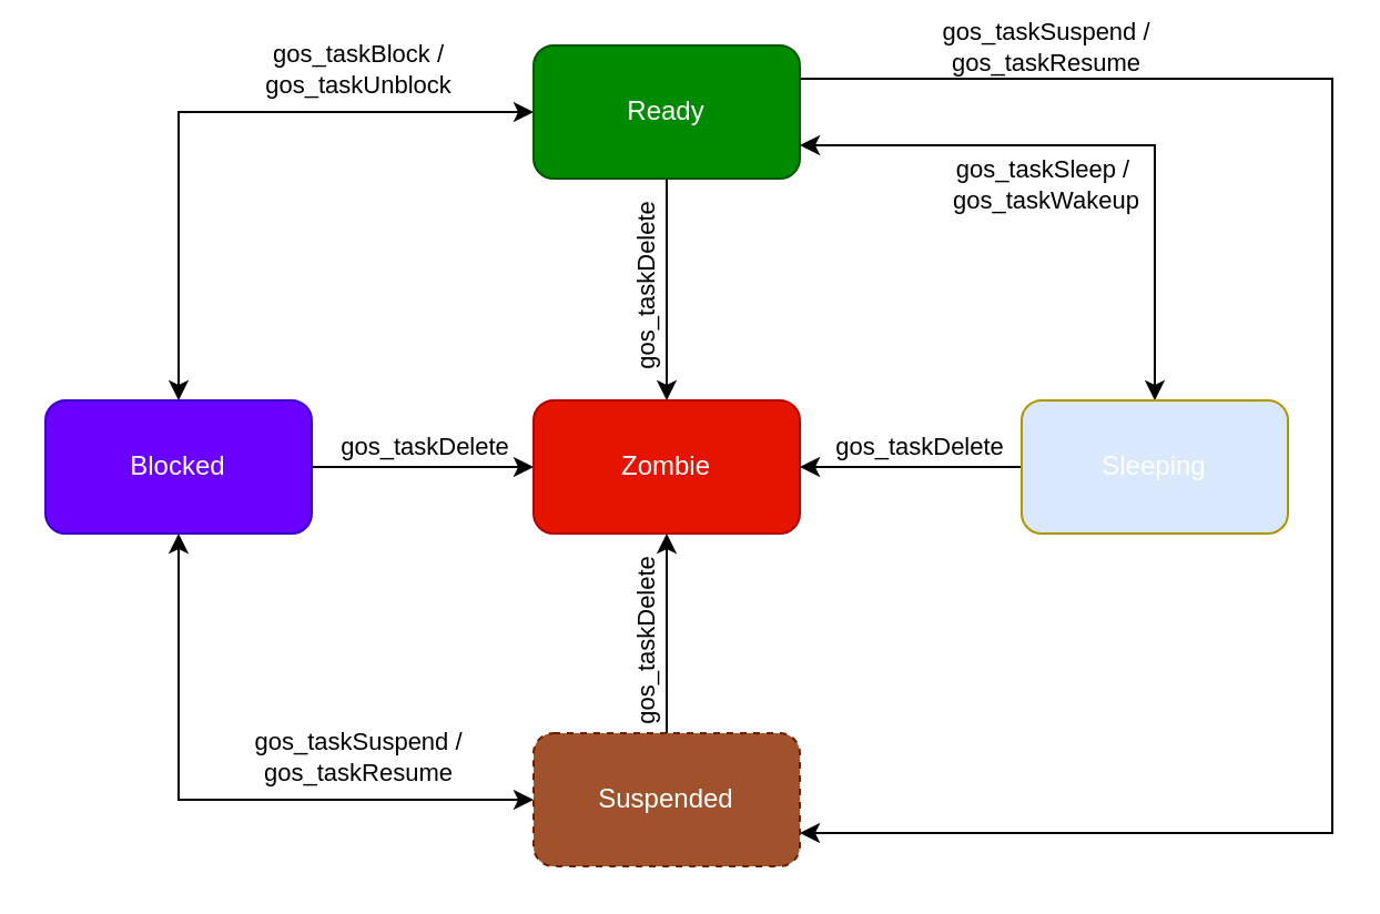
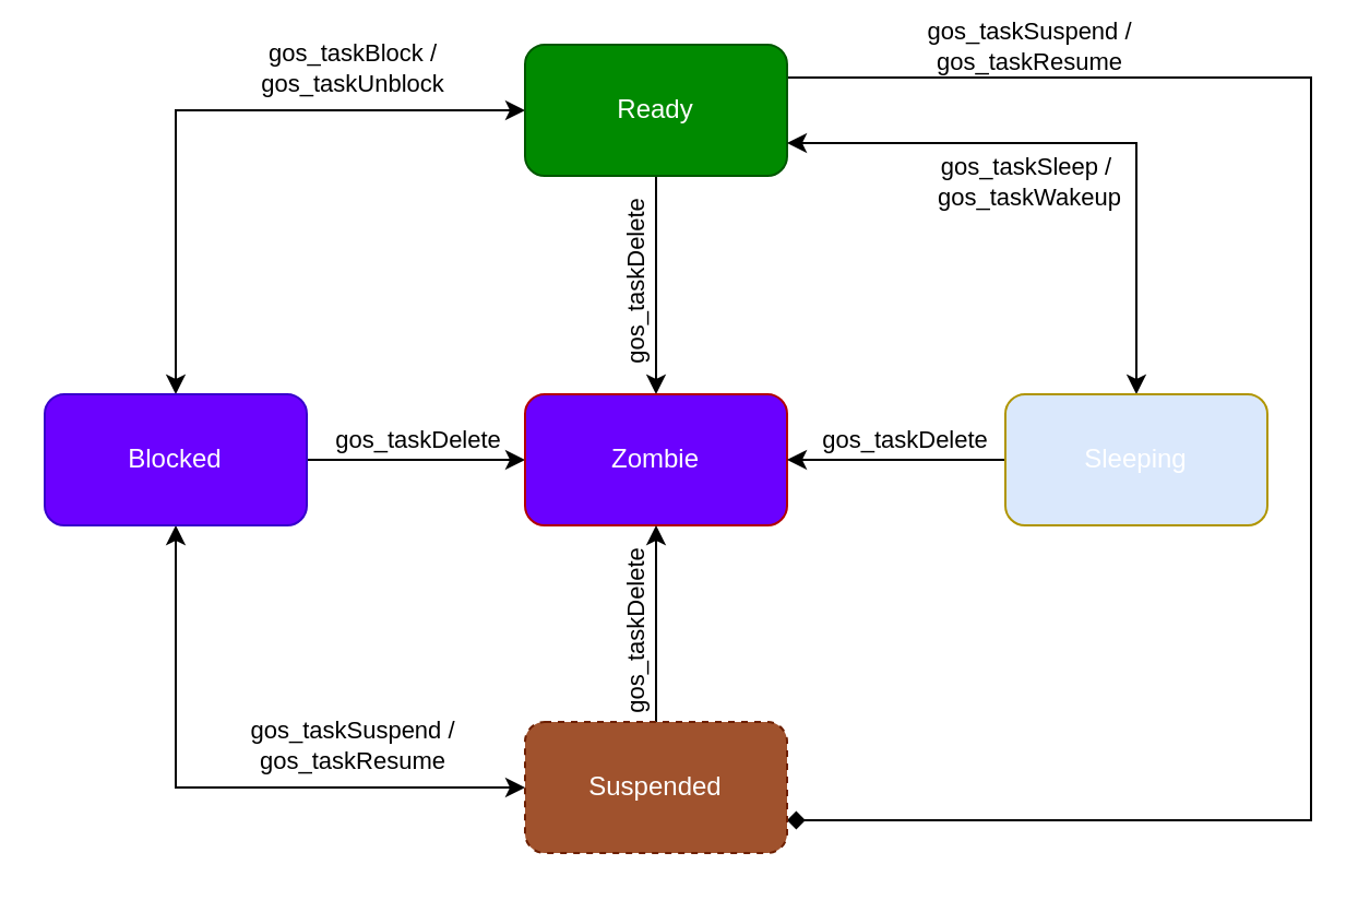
- <mxCell id="14" value="Zombie" style="rounded=1;whiteSpace=wrap;html=1;fillColor=#e51400;fontColor=#ffffff;strokeColor=#B20000;" vertex="1" parent="1"><mxGeometry x="240" y="180" width="120" height="60" as="geometry" /></mxCell>
+ <mxCell id="14" value="Zombie" style="rounded=1;whiteSpace=wrap;html=1;fillColor=#6a00ff;fontColor=#ffffff;strokeColor=#B20000;" vertex="1" parent="1"><mxGeometry x="240" y="180" width="120" height="60" as="geometry" /></mxCell>
- <mxCell id="4" style="edgeStyle=orthogonalEdgeStyle;rounded=0;orthogonalLoop=1;jettySize=auto;html=1;exitX=1;exitY=0.25;exitDx=0;exitDy=0;entryX=1;entryY=0.75;entryDx=0;entryDy=0;" edge="1" parent="1" source="8" target="22"><mxGeometry relative="1" as="geometry"><Array as="points"><mxPoint x="600" y="35" /><mxPoint x="600" y="375" /></Array></mxGeometry></mxCell>
+ <mxCell id="4" style="edgeStyle=orthogonalEdgeStyle;rounded=0;orthogonalLoop=1;jettySize=auto;html=1;exitX=1;exitY=0.25;exitDx=0;exitDy=0;entryX=1;entryY=0.75;entryDx=0;entryDy=0;endArrow=diamond;" edge="1" parent="1" source="8" target="22"><mxGeometry relative="1" as="geometry"><Array as="points"><mxPoint x="600" y="35" /><mxPoint x="600" y="375" /></Array></mxGeometry></mxCell>
